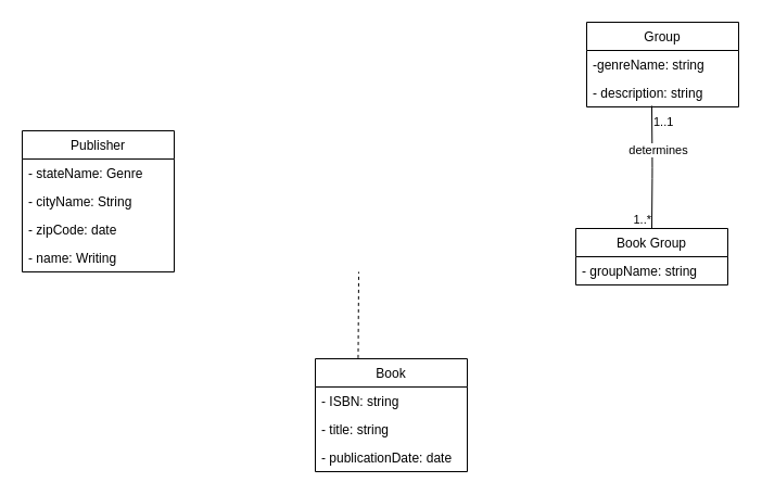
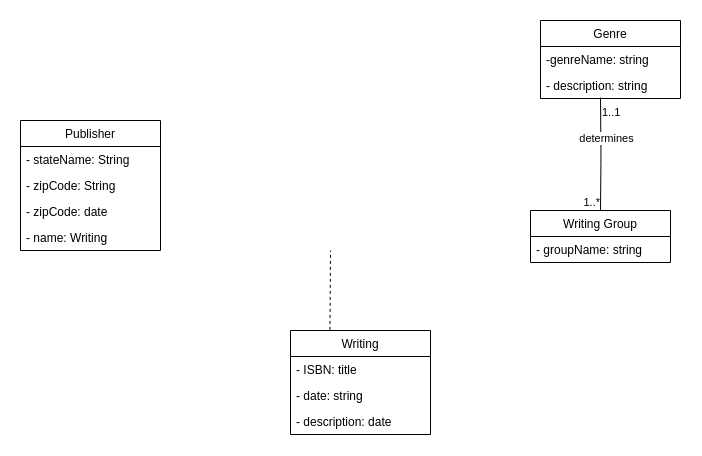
- <mxCell id="2" value="Group" style="swimlane;fontStyle=0;childLayout=stackLayout;horizontal=1;startSize=26;fillColor=none;horizontalStack=0;resizeParent=1;resizeParentMax=0;resizeLast=0;collapsible=1;marginBottom=0;" parent="1" vertex="1"><mxGeometry x="540" y="20" width="140" height="78" as="geometry" /></mxCell>
+ <mxCell id="2" value="Genre" style="swimlane;fontStyle=0;childLayout=stackLayout;horizontal=1;startSize=26;fillColor=none;horizontalStack=0;resizeParent=1;resizeParentMax=0;resizeLast=0;collapsible=1;marginBottom=0;" parent="1" vertex="1"><mxGeometry x="540" y="20" width="140" height="78" as="geometry" /></mxCell>
- <mxCell id="12" value="- stateName: Genre" style="text;strokeColor=none;fillColor=none;align=left;verticalAlign=top;spacingLeft=4;spacingRight=4;overflow=hidden;rotatable=0;points=[[0,0.5],[1,0.5]];portConstraint=eastwest;" parent="11" vertex="1"><mxGeometry y="26" width="140" height="26" as="geometry" /></mxCell>
+ <mxCell id="12" value="- stateName: String" style="text;strokeColor=none;fillColor=none;align=left;verticalAlign=top;spacingLeft=4;spacingRight=4;overflow=hidden;rotatable=0;points=[[0,0.5],[1,0.5]];portConstraint=eastwest;" parent="11" vertex="1"><mxGeometry y="26" width="140" height="26" as="geometry" /></mxCell>
- <mxCell id="13" value="- cityName: String" style="text;strokeColor=none;fillColor=none;align=left;verticalAlign=top;spacingLeft=4;spacingRight=4;overflow=hidden;rotatable=0;points=[[0,0.5],[1,0.5]];portConstraint=eastwest;" parent="11" vertex="1"><mxGeometry y="52" width="140" height="26" as="geometry" /></mxCell>
+ <mxCell id="13" value="- zipCode: String" style="text;strokeColor=none;fillColor=none;align=left;verticalAlign=top;spacingLeft=4;spacingRight=4;overflow=hidden;rotatable=0;points=[[0,0.5],[1,0.5]];portConstraint=eastwest;" parent="11" vertex="1"><mxGeometry y="52" width="140" height="26" as="geometry" /></mxCell>
- <mxCell id="5" value="Book Group" style="swimlane;fontStyle=0;childLayout=stackLayout;horizontal=1;startSize=26;fillColor=none;horizontalStack=0;resizeParent=1;resizeParentMax=0;resizeLast=0;collapsible=1;marginBottom=0;" parent="1" vertex="1"><mxGeometry x="530" y="210" width="140" height="52" as="geometry" /></mxCell>
+ <mxCell id="5" value="Writing Group" style="swimlane;fontStyle=0;childLayout=stackLayout;horizontal=1;startSize=26;fillColor=none;horizontalStack=0;resizeParent=1;resizeParentMax=0;resizeLast=0;collapsible=1;marginBottom=0;" parent="1" vertex="1"><mxGeometry x="530" y="210" width="140" height="52" as="geometry" /></mxCell>
- <mxCell id="16" value="Book" style="swimlane;fontStyle=0;childLayout=stackLayout;horizontal=1;startSize=26;fillColor=none;horizontalStack=0;resizeParent=1;resizeParentMax=0;resizeLast=0;collapsible=1;marginBottom=0;" parent="1" vertex="1"><mxGeometry x="290" y="330" width="140" height="104" as="geometry" /></mxCell>
+ <mxCell id="16" value="Writing" style="swimlane;fontStyle=0;childLayout=stackLayout;horizontal=1;startSize=26;fillColor=none;horizontalStack=0;resizeParent=1;resizeParentMax=0;resizeLast=0;collapsible=1;marginBottom=0;" parent="1" vertex="1"><mxGeometry x="290" y="330" width="140" height="104" as="geometry" /></mxCell>
- <mxCell id="17" value="- ISBN: string" style="text;strokeColor=none;fillColor=none;align=left;verticalAlign=top;spacingLeft=4;spacingRight=4;overflow=hidden;rotatable=0;points=[[0,0.5],[1,0.5]];portConstraint=eastwest;" parent="16" vertex="1"><mxGeometry y="26" width="140" height="26" as="geometry" /></mxCell>
+ <mxCell id="17" value="- ISBN: title" style="text;strokeColor=none;fillColor=none;align=left;verticalAlign=top;spacingLeft=4;spacingRight=4;overflow=hidden;rotatable=0;points=[[0,0.5],[1,0.5]];portConstraint=eastwest;" parent="16" vertex="1"><mxGeometry y="26" width="140" height="26" as="geometry" /></mxCell>
- <mxCell id="18" value="- title: string" style="text;strokeColor=none;fillColor=none;align=left;verticalAlign=top;spacingLeft=4;spacingRight=4;overflow=hidden;rotatable=0;points=[[0,0.5],[1,0.5]];portConstraint=eastwest;" parent="16" vertex="1"><mxGeometry y="52" width="140" height="26" as="geometry" /></mxCell>
+ <mxCell id="18" value="- date: string" style="text;strokeColor=none;fillColor=none;align=left;verticalAlign=top;spacingLeft=4;spacingRight=4;overflow=hidden;rotatable=0;points=[[0,0.5],[1,0.5]];portConstraint=eastwest;" parent="16" vertex="1"><mxGeometry y="52" width="140" height="26" as="geometry" /></mxCell>
- <mxCell id="19" value="- publicationDate: date" style="text;strokeColor=none;fillColor=none;align=left;verticalAlign=top;spacingLeft=4;spacingRight=4;overflow=hidden;rotatable=0;points=[[0,0.5],[1,0.5]];portConstraint=eastwest;" parent="16" vertex="1"><mxGeometry y="78" width="140" height="26" as="geometry" /></mxCell>
+ <mxCell id="19" value="- description: date" style="text;strokeColor=none;fillColor=none;align=left;verticalAlign=top;spacingLeft=4;spacingRight=4;overflow=hidden;rotatable=0;points=[[0,0.5],[1,0.5]];portConstraint=eastwest;" parent="16" vertex="1"><mxGeometry y="78" width="140" height="26" as="geometry" /></mxCell>
